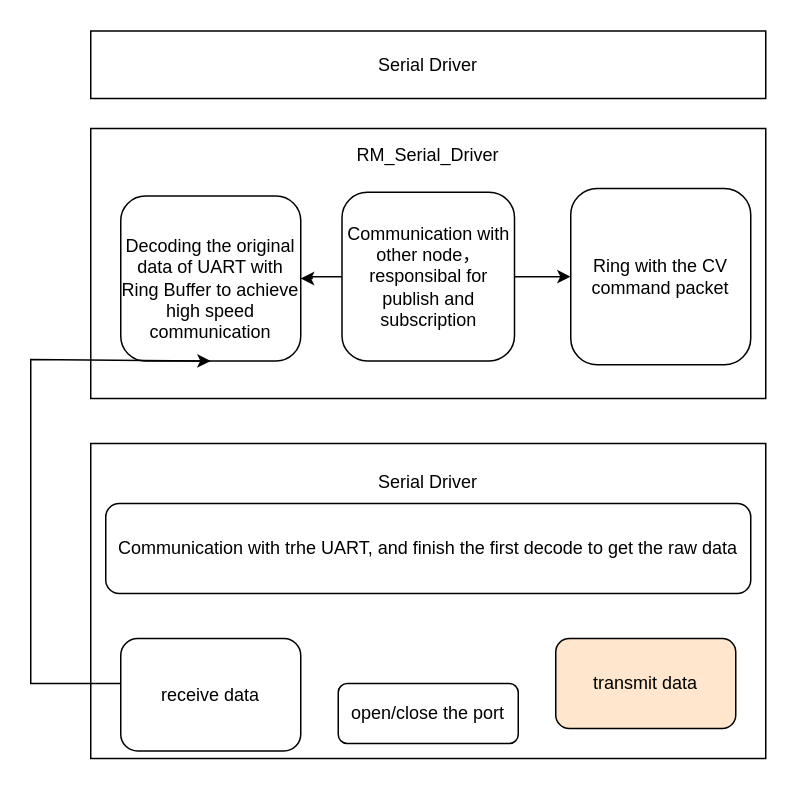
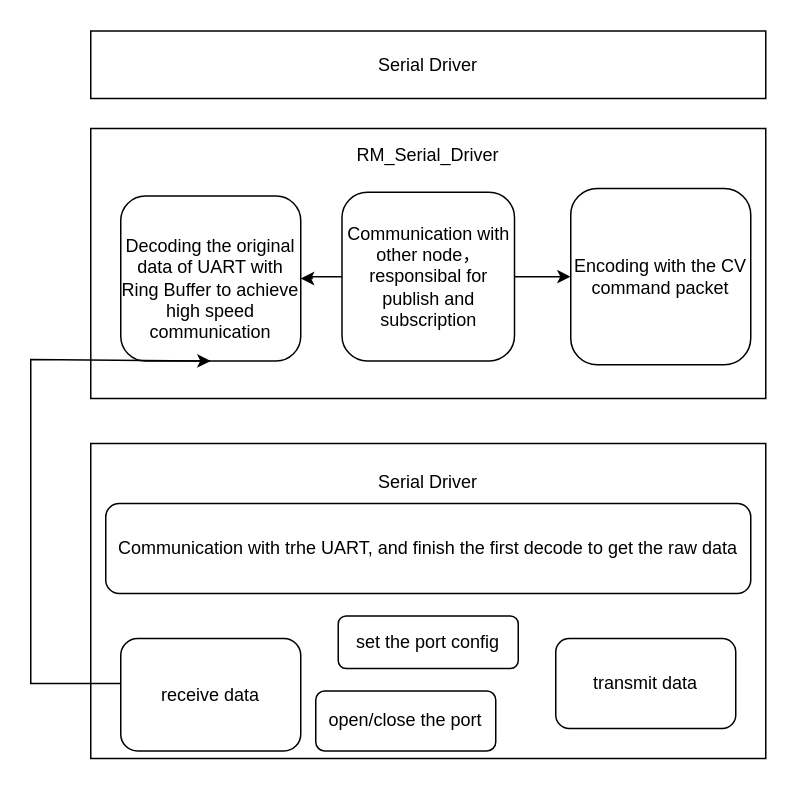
- <mxCell id="8" value="Ring with the CV command packet" style="rounded=1;whiteSpace=wrap;html=1;" vertex="1" parent="1"><mxGeometry x="380" y="125" width="120" height="117.5" as="geometry" /></mxCell>
+ <mxCell id="8" value="Encoding with the CV command packet" style="rounded=1;whiteSpace=wrap;html=1;" vertex="1" parent="1"><mxGeometry x="380" y="125" width="120" height="117.5" as="geometry" /></mxCell>
+ <mxCell id="11" value="set the port config" style="rounded=1;whiteSpace=wrap;html=1;" vertex="1" parent="1"><mxGeometry x="225" y="410" width="120" height="35" as="geometry" /></mxCell>
- <mxCell id="14" value="transmit data" style="rounded=1;whiteSpace=wrap;html=1;fillColor=#ffe6cc;" vertex="1" parent="1"><mxGeometry x="370" y="425" width="120" height="60" as="geometry" /></mxCell>
+ <mxCell id="14" value="transmit data" style="rounded=1;whiteSpace=wrap;html=1;" vertex="1" parent="1"><mxGeometry x="370" y="425" width="120" height="60" as="geometry" /></mxCell>
- <mxCell id="15" value="open/close the port" style="rounded=1;whiteSpace=wrap;html=1;" vertex="1" parent="1"><mxGeometry x="225" y="455" width="120" height="40" as="geometry" /></mxCell>
+ <mxCell id="15" value="open/close the port" style="rounded=1;whiteSpace=wrap;html=1;" vertex="1" parent="1"><mxGeometry x="210" y="460" width="120" height="40" as="geometry" /></mxCell>
